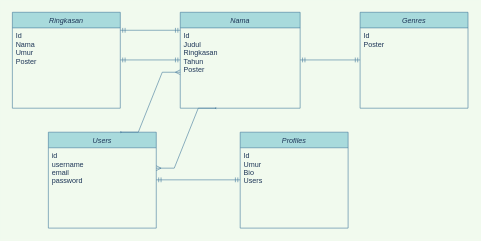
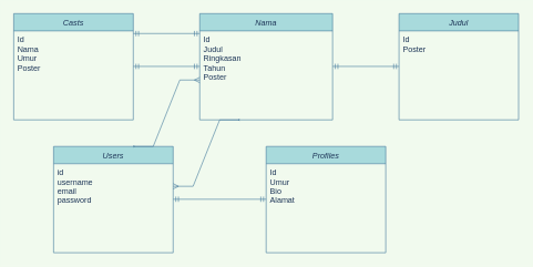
- <mxCell id="10" value="Ringkasan" style="swimlane;fontStyle=2;align=center;verticalAlign=top;childLayout=stackLayout;horizontal=1;startSize=26;horizontalStack=0;resizeParent=1;resizeLast=0;collapsible=1;marginBottom=0;rounded=0;shadow=0;strokeWidth=1;fillColor=#A8DADC;strokeColor=#457B9D;fontColor=#1D3557;" vertex="1" parent="1"><mxGeometry x="20" y="20" width="180" height="160" as="geometry"><mxRectangle x="230" y="140" width="160" height="26" as="alternateBounds" /></mxGeometry></mxCell>
+ <mxCell id="10" value="Casts" style="swimlane;fontStyle=2;align=center;verticalAlign=top;childLayout=stackLayout;horizontal=1;startSize=26;horizontalStack=0;resizeParent=1;resizeLast=0;collapsible=1;marginBottom=0;rounded=0;shadow=0;strokeWidth=1;fillColor=#A8DADC;strokeColor=#457B9D;fontColor=#1D3557;" vertex="1" parent="1"><mxGeometry x="20" y="20" width="180" height="160" as="geometry"><mxRectangle x="230" y="140" width="160" height="26" as="alternateBounds" /></mxGeometry></mxCell>
- <mxCell id="6" value="Genres" style="swimlane;fontStyle=2;align=center;verticalAlign=top;childLayout=stackLayout;horizontal=1;startSize=26;horizontalStack=0;resizeParent=1;resizeLast=0;collapsible=1;marginBottom=0;rounded=0;shadow=0;strokeWidth=1;fillColor=#A8DADC;strokeColor=#457B9D;fontColor=#1D3557;" vertex="1" parent="1"><mxGeometry x="600" y="20" width="180" height="160" as="geometry"><mxRectangle x="230" y="140" width="160" height="26" as="alternateBounds" /></mxGeometry></mxCell>
+ <mxCell id="6" value="Judul" style="swimlane;fontStyle=2;align=center;verticalAlign=top;childLayout=stackLayout;horizontal=1;startSize=26;horizontalStack=0;resizeParent=1;resizeLast=0;collapsible=1;marginBottom=0;rounded=0;shadow=0;strokeWidth=1;fillColor=#A8DADC;strokeColor=#457B9D;fontColor=#1D3557;" vertex="1" parent="1"><mxGeometry x="600" y="20" width="180" height="160" as="geometry"><mxRectangle x="230" y="140" width="160" height="26" as="alternateBounds" /></mxGeometry></mxCell>
- <mxCell id="3" value="Id&#10;Umur&#10;Bio&#10;Users" style="text;align=left;verticalAlign=top;spacingLeft=4;spacingRight=4;overflow=hidden;rotatable=0;points=[[0,0.5],[1,0.5]];portConstraint=eastwest;rounded=0;shadow=0;html=0;fontColor=#1D3557;" vertex="1" parent="2"><mxGeometry y="26" width="180" height="80" as="geometry" /></mxCell>
+ <mxCell id="3" value="Id&#10;Umur&#10;Bio&#10;Alamat" style="text;align=left;verticalAlign=top;spacingLeft=4;spacingRight=4;overflow=hidden;rotatable=0;points=[[0,0.5],[1,0.5]];portConstraint=eastwest;rounded=0;shadow=0;html=0;fontColor=#1D3557;" vertex="1" parent="2"><mxGeometry y="26" width="180" height="80" as="geometry" /></mxCell>
